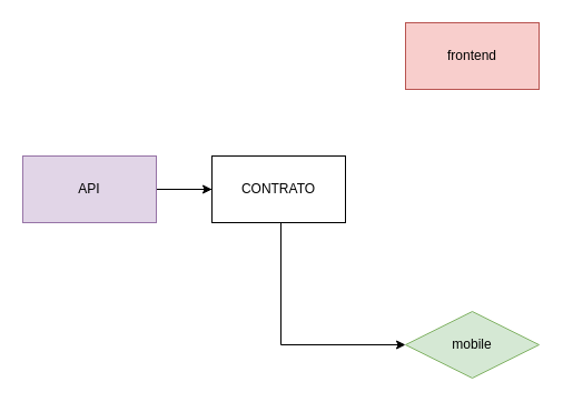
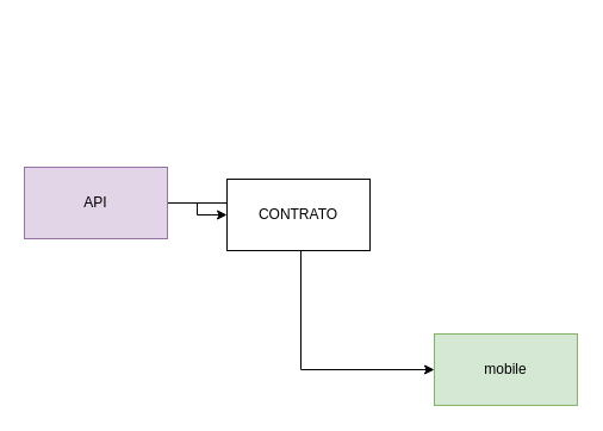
- <mxCell id="5" value="&lt;div&gt;frontend&lt;/div&gt;" style="rounded=0;whiteSpace=wrap;html=1;fillColor=#f8cecc;strokeColor=#b85450;" vertex="1" parent="1"><mxGeometry x="364" y="20" width="120" height="60" as="geometry" /></mxCell>
- <mxCell id="7" value="CONTRATO" style="rounded=0;whiteSpace=wrap;html=1;" vertex="1" parent="1"><mxGeometry x="190" y="140" width="120" height="60" as="geometry" /></mxCell>
+ <mxCell id="7" value="CONTRATO" style="rounded=0;whiteSpace=wrap;html=1;" vertex="1" parent="1"><mxGeometry x="190" y="150" width="120" height="60" as="geometry" /></mxCell>
- <mxCell id="6" value="&lt;div&gt;mobile&lt;/div&gt;" style="rhombus;whiteSpace=wrap;html=1;fillColor=#d5e8d4;strokeColor=#82b366;" vertex="1" parent="1"><mxGeometry x="364" y="280" width="120" height="60" as="geometry" /></mxCell>
+ <mxCell id="6" value="&lt;div&gt;mobile&lt;/div&gt;" style="rounded=0;whiteSpace=wrap;html=1;fillColor=#d5e8d4;strokeColor=#82b366;" vertex="1" parent="1"><mxGeometry x="364" y="280" width="120" height="60" as="geometry" /></mxCell>
